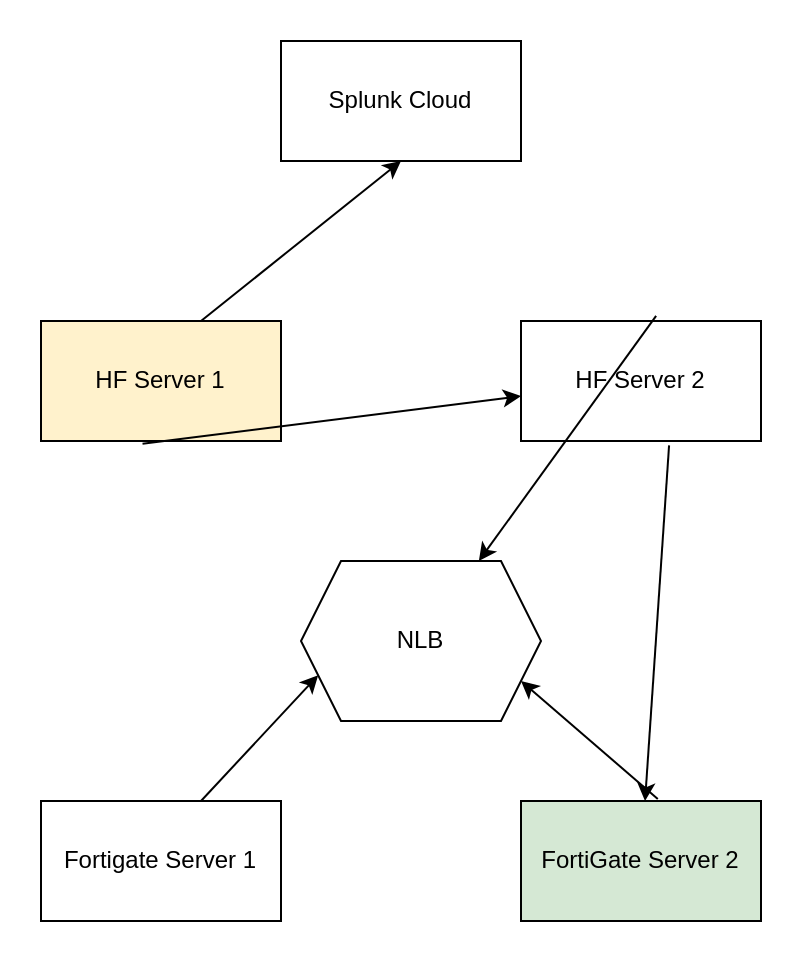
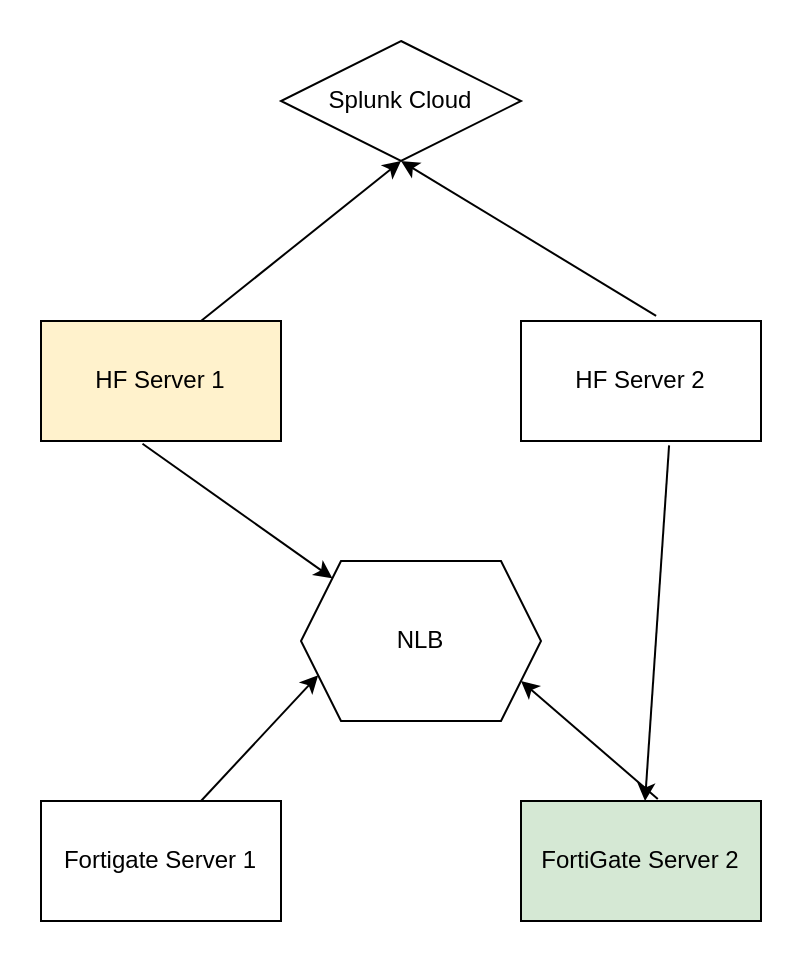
- <mxCell id="2" value="Splunk Cloud" style="rounded=0;whiteSpace=wrap;html=1;" vertex="1" parent="1"><mxGeometry x="140" y="20" width="120" height="60" as="geometry" /></mxCell>
+ <mxCell id="2" value="Splunk Cloud" style="rhombus;whiteSpace=wrap;html=1;" vertex="1" parent="1"><mxGeometry x="140" y="20" width="120" height="60" as="geometry" /></mxCell>
- <mxCell id="10" value="" style="endArrow=classic;html=1;rounded=0;exitX=0.423;exitY=1.023;exitDx=0;exitDy=0;exitPerimeter=0;" edge="1" parent="1" source="3" target="4"><mxGeometry width="50" height="50" relative="1" as="geometry"><mxPoint x="20" y="300" as="sourcePoint" /><mxPoint x="70" y="250" as="targetPoint" /></mxGeometry></mxCell>
+ <mxCell id="10" value="" style="endArrow=classic;html=1;rounded=0;exitX=0.423;exitY=1.023;exitDx=0;exitDy=0;exitPerimeter=0;" edge="1" parent="1" source="3" target="5"><mxGeometry width="50" height="50" relative="1" as="geometry"><mxPoint x="20" y="300" as="sourcePoint" /><mxPoint x="70" y="250" as="targetPoint" /></mxGeometry></mxCell>
- <mxCell id="13" value="" style="endArrow=classic;html=1;rounded=0;exitX=0.563;exitY=-0.043;exitDx=0;exitDy=0;exitPerimeter=0;" edge="1" parent="1" source="4" target="5"><mxGeometry width="50" height="50" relative="1" as="geometry"><mxPoint x="340" y="120" as="sourcePoint" /><mxPoint x="390" y="70" as="targetPoint" /></mxGeometry></mxCell>
+ <mxCell id="13" value="" style="endArrow=classic;html=1;rounded=0;entryX=0.5;entryY=1;entryDx=0;entryDy=0;exitX=0.563;exitY=-0.043;exitDx=0;exitDy=0;exitPerimeter=0;" edge="1" parent="1" source="4" target="2"><mxGeometry width="50" height="50" relative="1" as="geometry"><mxPoint x="340" y="120" as="sourcePoint" /><mxPoint x="390" y="70" as="targetPoint" /></mxGeometry></mxCell>
